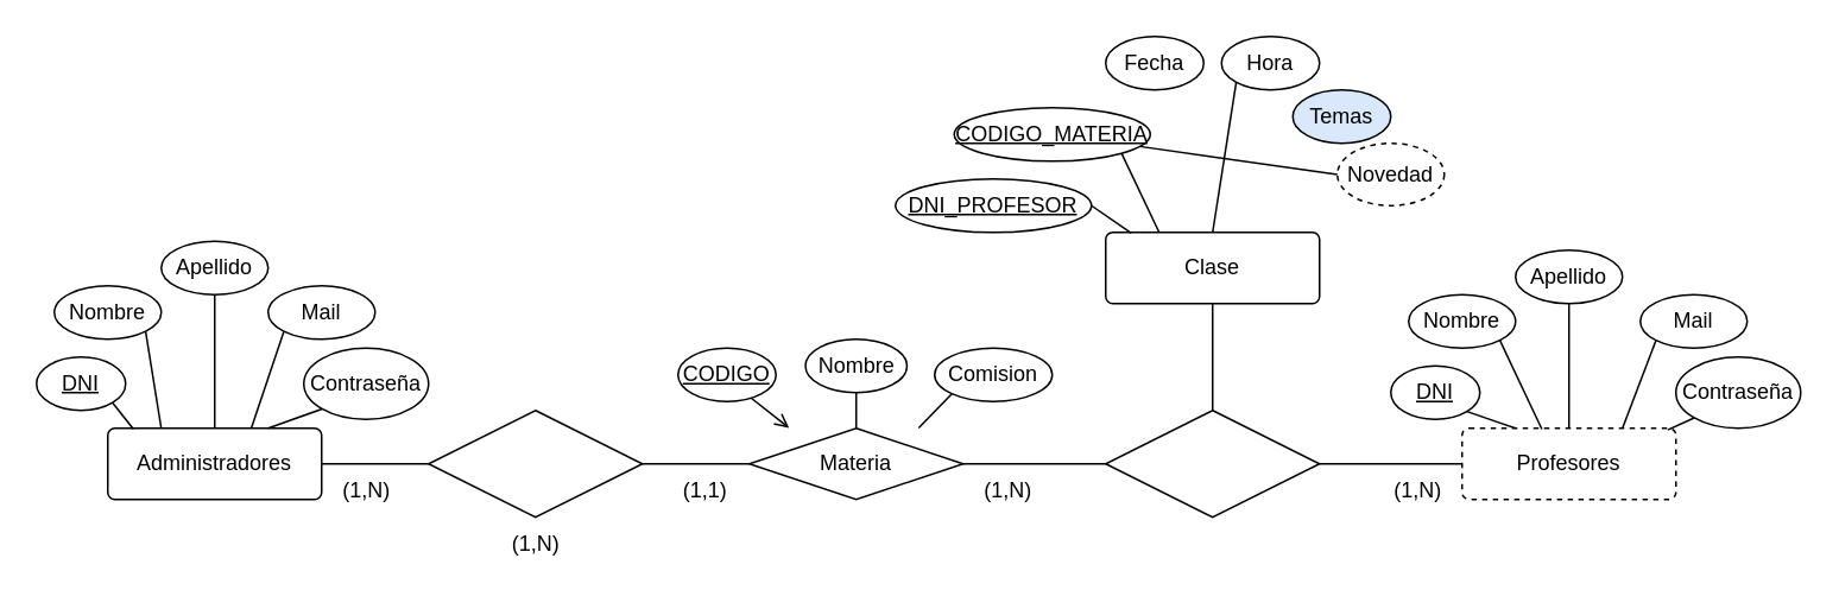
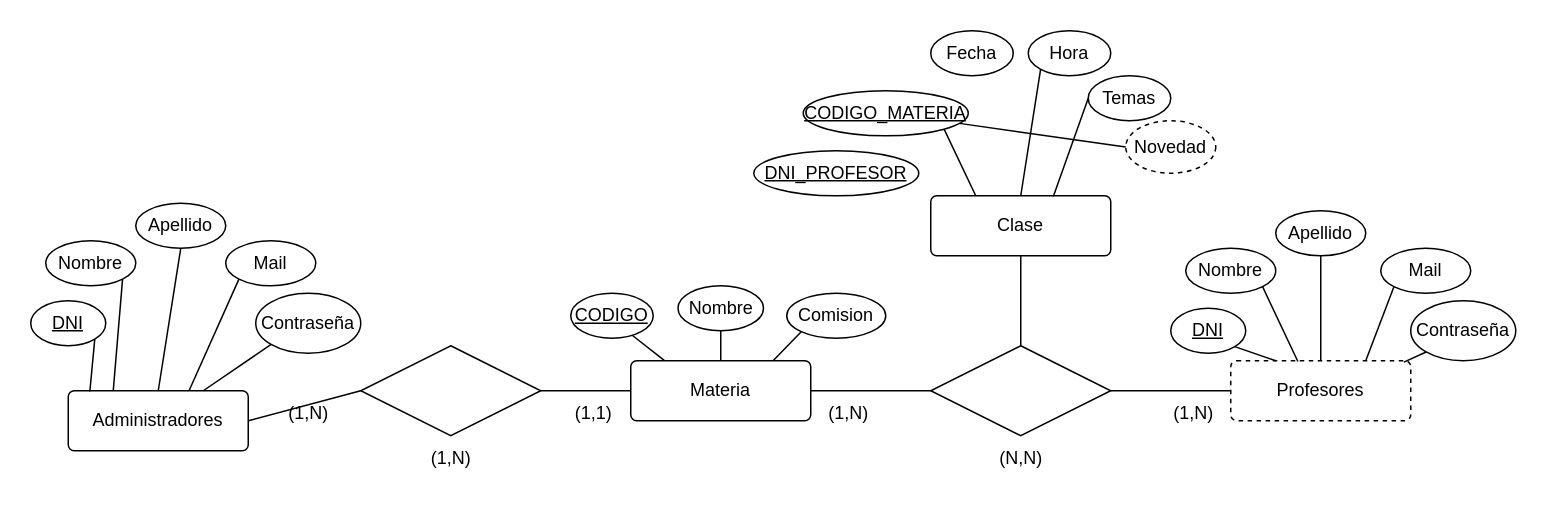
- <mxCell id="36" value="Temas" style="ellipse;whiteSpace=wrap;html=1;align=center;fillColor=#dae8fc;" parent="1" vertex="1"><mxGeometry x="725" y="50" width="55" height="30" as="geometry" /></mxCell>
+ <mxCell id="36" value="Temas" style="ellipse;whiteSpace=wrap;html=1;align=center;" parent="1" vertex="1"><mxGeometry x="725" y="50" width="55" height="30" as="geometry" /></mxCell>
+ <mxCell id="49" value="" style="endArrow=none;html=1;rounded=0;exitX=0;exitY=0.5;exitDx=0;exitDy=0;entryX=0.681;entryY=0.012;entryDx=0;entryDy=0;entryPerimeter=0;" parent="1" source="36" target="13" edge="1"><mxGeometry relative="1" as="geometry"><mxPoint x="703" y="56" as="sourcePoint" /><mxPoint x="690" y="140" as="targetPoint" /></mxGeometry></mxCell>
- <mxCell id="46" value="" style="endArrow=none;html=1;rounded=0;exitX=1;exitY=0.5;exitDx=0;exitDy=0;entryX=0.12;entryY=0.012;entryDx=0;entryDy=0;entryPerimeter=0;" parent="1" source="32" target="13" edge="1"><mxGeometry relative="1" as="geometry"><mxPoint x="615" y="100" as="sourcePoint" /><mxPoint x="775" y="100" as="targetPoint" /></mxGeometry></mxCell>
- <mxCell id="43" value="" style="endArrow=open;html=1;rounded=0;exitX=0.745;exitY=0.933;exitDx=0;exitDy=0;exitPerimeter=0;entryX=0.186;entryY=-0.005;entryDx=0;entryDy=0;entryPerimeter=0;" parent="1" source="30" target="2" edge="1"><mxGeometry relative="1" as="geometry"><mxPoint x="425" y="230" as="sourcePoint" /><mxPoint x="585" y="230" as="targetPoint" /></mxGeometry></mxCell>
+ <mxCell id="43" value="" style="endArrow=none;html=1;rounded=0;exitX=0.745;exitY=0.933;exitDx=0;exitDy=0;exitPerimeter=0;entryX=0.186;entryY=-0.005;entryDx=0;entryDy=0;entryPerimeter=0;" parent="1" source="30" target="2" edge="1"><mxGeometry relative="1" as="geometry"><mxPoint x="425" y="230" as="sourcePoint" /><mxPoint x="585" y="230" as="targetPoint" /></mxGeometry></mxCell>
- <mxCell id="3" value="Administradores" style="rounded=1;arcSize=10;whiteSpace=wrap;html=1;align=center;" parent="1" vertex="1"><mxGeometry x="60" y="240" width="120" height="40" as="geometry" /></mxCell>
+ <mxCell id="3" value="Administradores" style="rounded=1;arcSize=10;whiteSpace=wrap;html=1;align=center;" parent="1" vertex="1"><mxGeometry x="45" y="260" width="120" height="40" as="geometry" /></mxCell>
- <mxCell id="2" value="Materia" style="rhombus;arcSize=10;whiteSpace=wrap;html=1;align=center;" parent="1" vertex="1"><mxGeometry x="420" y="240" width="120" height="40" as="geometry" /></mxCell>
+ <mxCell id="2" value="Materia" style="rounded=1;arcSize=10;whiteSpace=wrap;html=1;align=center;" parent="1" vertex="1"><mxGeometry x="420" y="240" width="120" height="40" as="geometry" /></mxCell>
+ <mxCell id="17" value="(N,N)" style="text;html=1;align=center;verticalAlign=middle;resizable=0;points=[];autosize=1;strokeColor=none;fillColor=none;" parent="1" vertex="1"><mxGeometry x="655" y="290" width="50" height="30" as="geometry" /></mxCell>
